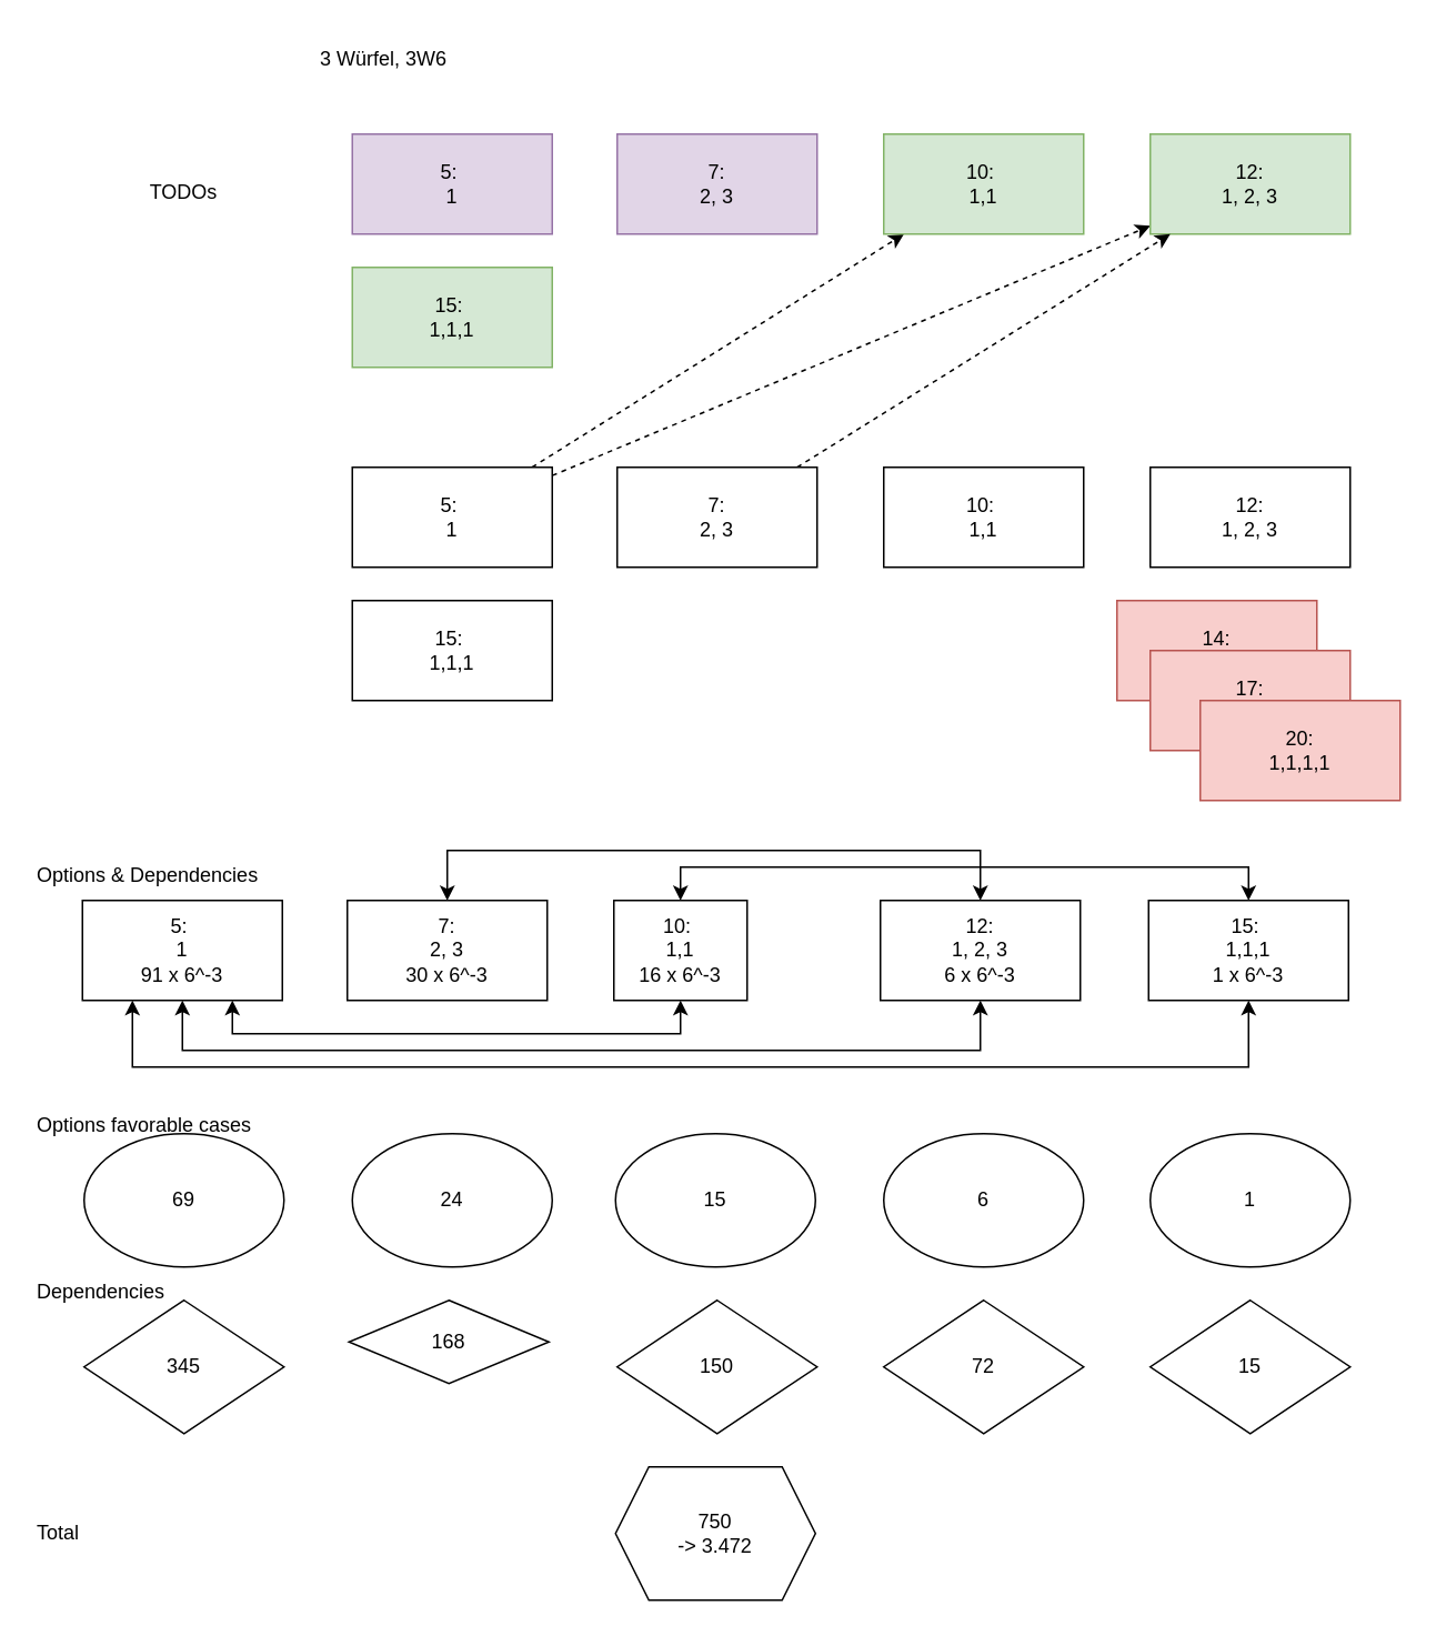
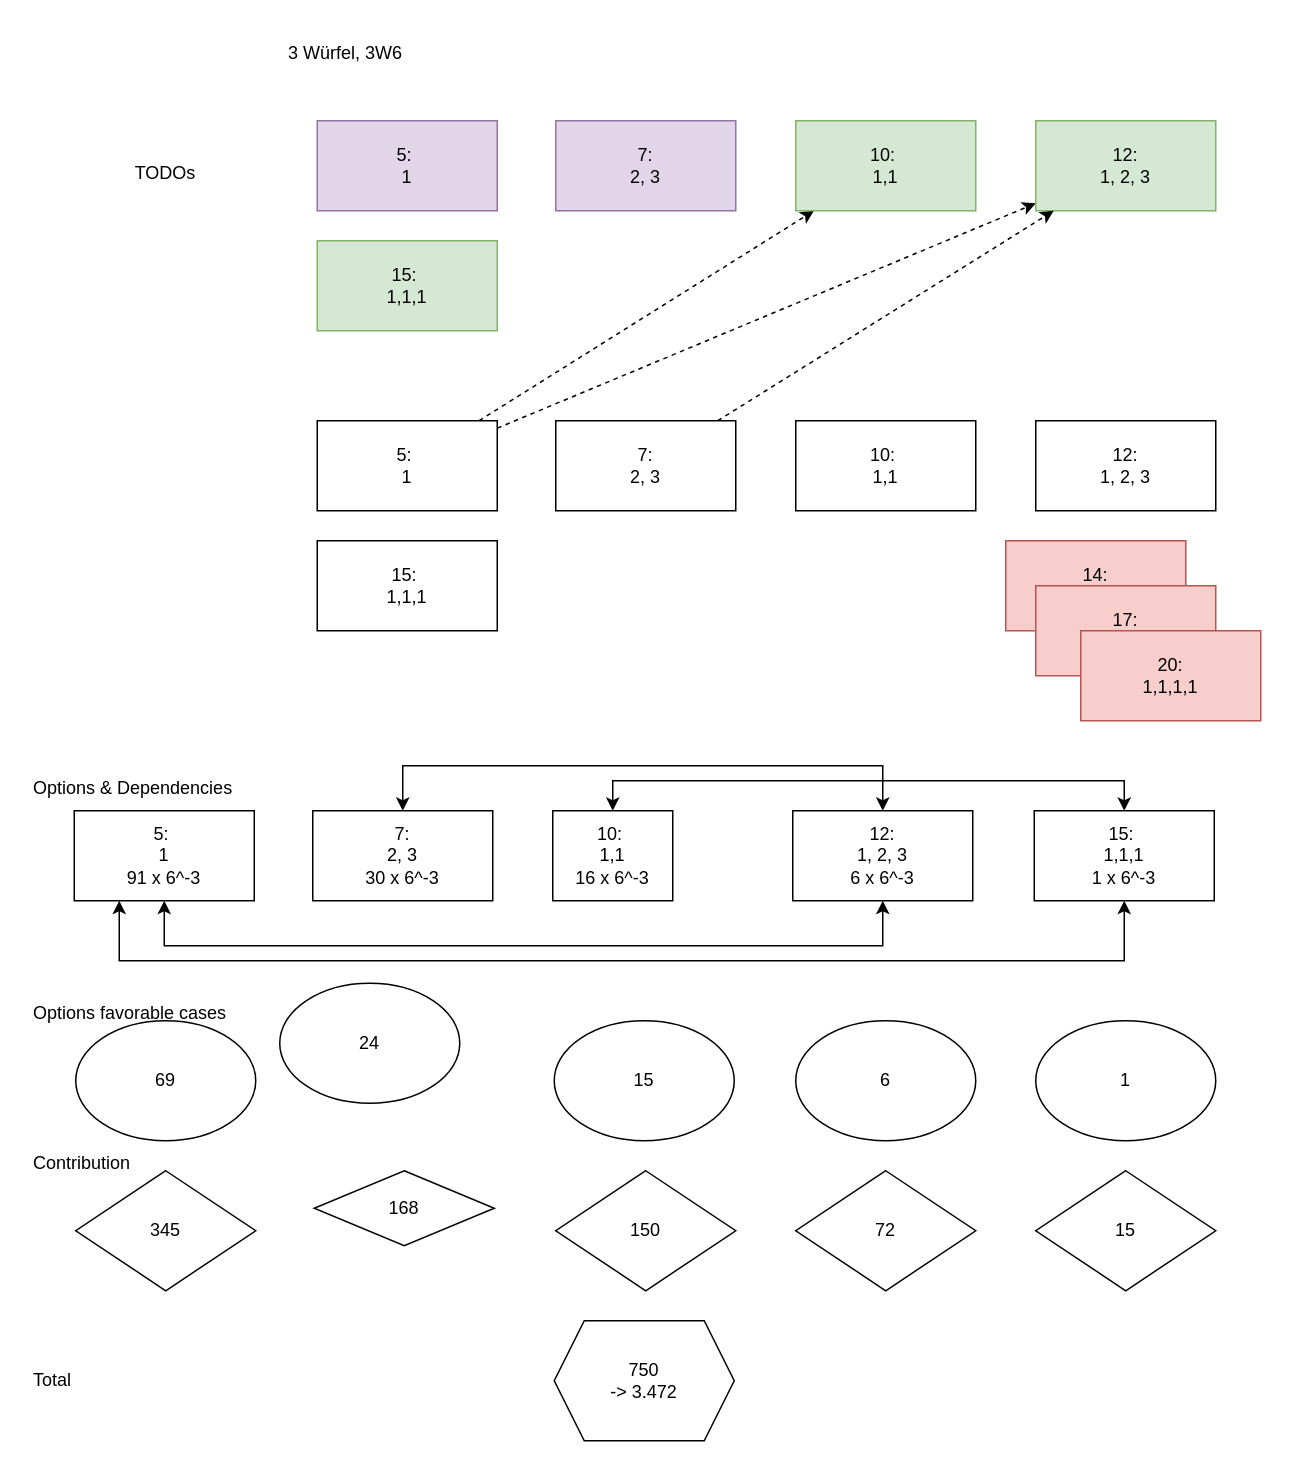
- <mxCell id="20" style="edgeStyle=orthogonalEdgeStyle;rounded=0;orthogonalLoop=1;jettySize=auto;html=1;exitX=0.75;exitY=1;exitDx=0;exitDy=0;entryX=0.5;entryY=1;entryDx=0;entryDy=0;strokeColor=default;align=center;verticalAlign=middle;fontFamily=Helvetica;fontSize=11;fontColor=default;labelBackgroundColor=default;startArrow=classic;startFill=1;endArrow=classic;endFill=1;" edge="1" parent="1" source="23" target="27"><mxGeometry relative="1" as="geometry" /></mxCell>
- <mxCell id="33" value="24" style="ellipse;whiteSpace=wrap;html=1;" vertex="1" parent="1"><mxGeometry x="211" y="680" width="120" height="80" as="geometry" /></mxCell>
+ <mxCell id="33" value="24" style="ellipse;whiteSpace=wrap;html=1;" vertex="1" parent="1"><mxGeometry x="186" y="655" width="120" height="80" as="geometry" /></mxCell>
- <mxCell id="42" value="Dependencies" style="text;html=1;align=left;verticalAlign=middle;whiteSpace=wrap;rounded=0;" vertex="1" parent="1"><mxGeometry x="20" y="760" width="160" height="30" as="geometry" /></mxCell>
+ <mxCell id="42" value="Contribution" style="text;html=1;align=left;verticalAlign=middle;whiteSpace=wrap;rounded=0;" vertex="1" parent="1"><mxGeometry x="20" y="760" width="160" height="30" as="geometry" /></mxCell>
